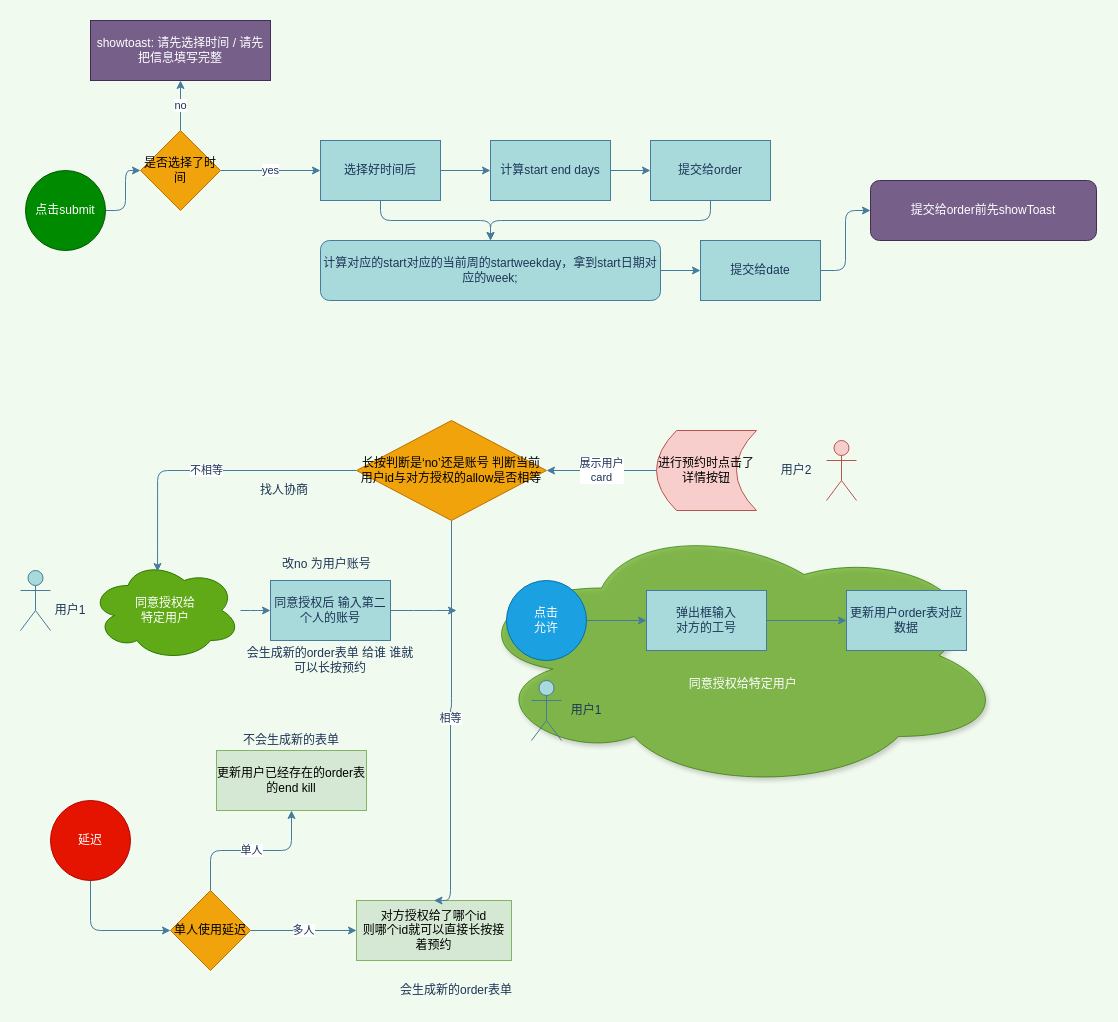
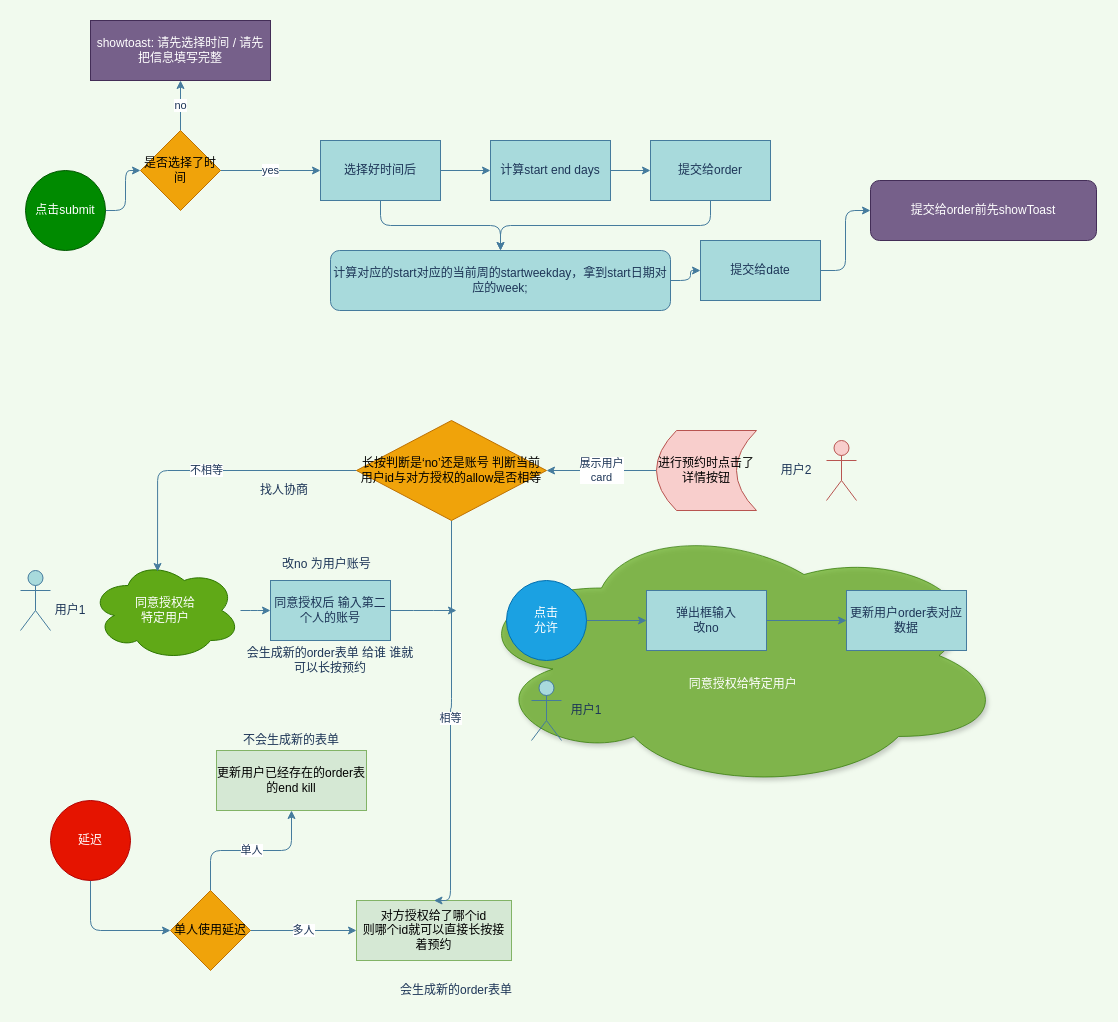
- <mxCell id="11" value="&lt;span style=&quot;font-size: 12px&quot;&gt;计算对应的start对应的当前周的startweekday，拿到start日期对应的week;&lt;/span&gt;" style="rounded=1;whiteSpace=wrap;html=1;sketch=0;fontColor=#1D3557;strokeColor=#457B9D;fillColor=#A8DADC;" vertex="1" parent="1"><mxGeometry x="320" y="240" width="340" height="60" as="geometry" /></mxCell>
+ <mxCell id="11" value="&lt;span style=&quot;font-size: 12px&quot;&gt;计算对应的start对应的当前周的startweekday，拿到start日期对应的week;&lt;/span&gt;" style="rounded=1;whiteSpace=wrap;html=1;sketch=0;fontColor=#1D3557;strokeColor=#457B9D;fillColor=#A8DADC;" vertex="1" parent="1"><mxGeometry x="330" y="250" width="340" height="60" as="geometry" /></mxCell>
- <mxCell id="43" value="弹出框输入&lt;br&gt;对方的工号" style="rounded=0;whiteSpace=wrap;html=1;sketch=0;fontColor=#1D3557;strokeColor=#457B9D;fillColor=#A8DADC;" vertex="1" parent="1"><mxGeometry x="646" y="590" width="120" height="60" as="geometry" /></mxCell>
+ <mxCell id="43" value="弹出框输入&lt;br&gt;改no" style="rounded=0;whiteSpace=wrap;html=1;sketch=0;fontColor=#1D3557;strokeColor=#457B9D;fillColor=#A8DADC;" vertex="1" parent="1"><mxGeometry x="646" y="590" width="120" height="60" as="geometry" /></mxCell>
